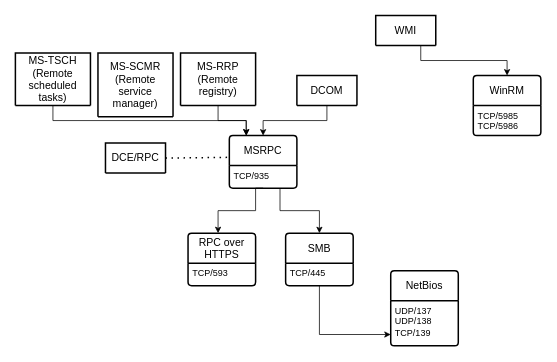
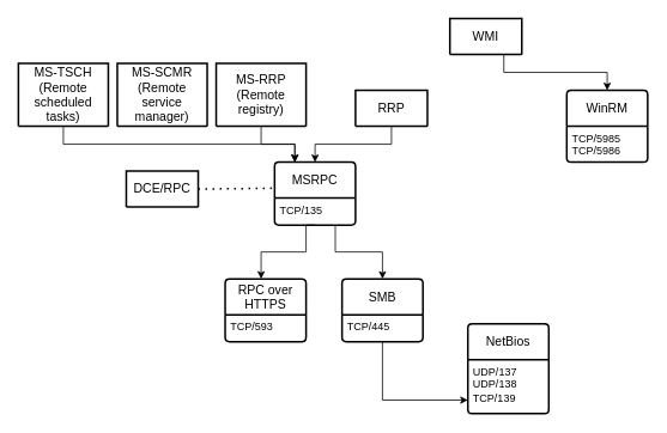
- <mxCell id="33" value="MS-SCMR (Remote service manager)" style="swimlane;childLayout=stackLayout;horizontal=1;startSize=120;horizontalStack=0;rounded=1;fontSize=14;fontStyle=0;strokeWidth=2;resizeParent=0;resizeLast=1;shadow=0;dashed=0;align=center;arcSize=4;whiteSpace=wrap;html=1;" vertex="1" parent="1"><mxGeometry x="130" y="70" width="100" height="85" as="geometry" /></mxCell>
+ <mxCell id="33" value="MS-SCMR (Remote service manager)" style="swimlane;childLayout=stackLayout;horizontal=1;startSize=120;horizontalStack=0;rounded=1;fontSize=14;fontStyle=0;strokeWidth=2;resizeParent=0;resizeLast=1;shadow=0;dashed=0;align=center;arcSize=4;whiteSpace=wrap;html=1;" vertex="1" parent="1"><mxGeometry x="130" y="70" width="100" height="70" as="geometry" /></mxCell>
- <mxCell id="9" value="DCOM" style="swimlane;childLayout=stackLayout;horizontal=1;startSize=120;horizontalStack=0;rounded=1;fontSize=14;fontStyle=0;strokeWidth=2;resizeParent=0;resizeLast=1;shadow=0;dashed=0;align=center;arcSize=4;whiteSpace=wrap;html=1;" vertex="1" parent="1"><mxGeometry x="395" y="100" width="80" height="40" as="geometry" /></mxCell>
+ <mxCell id="9" value="RRP" style="swimlane;childLayout=stackLayout;horizontal=1;startSize=120;horizontalStack=0;rounded=1;fontSize=14;fontStyle=0;strokeWidth=2;resizeParent=0;resizeLast=1;shadow=0;dashed=0;align=center;arcSize=4;whiteSpace=wrap;html=1;" vertex="1" parent="1"><mxGeometry x="395" y="100" width="80" height="40" as="geometry" /></mxCell>
- <mxCell id="3" value="TCP/935" style="align=left;strokeColor=none;fillColor=none;spacingLeft=4;fontSize=12;verticalAlign=top;resizable=0;rotatable=0;part=1;html=1;" vertex="1" parent="2"><mxGeometry y="40" width="90" height="30" as="geometry" /></mxCell>
+ <mxCell id="3" value="TCP/135" style="align=left;strokeColor=none;fillColor=none;spacingLeft=4;fontSize=12;verticalAlign=top;resizable=0;rotatable=0;part=1;html=1;" vertex="1" parent="2"><mxGeometry y="40" width="90" height="30" as="geometry" /></mxCell>
